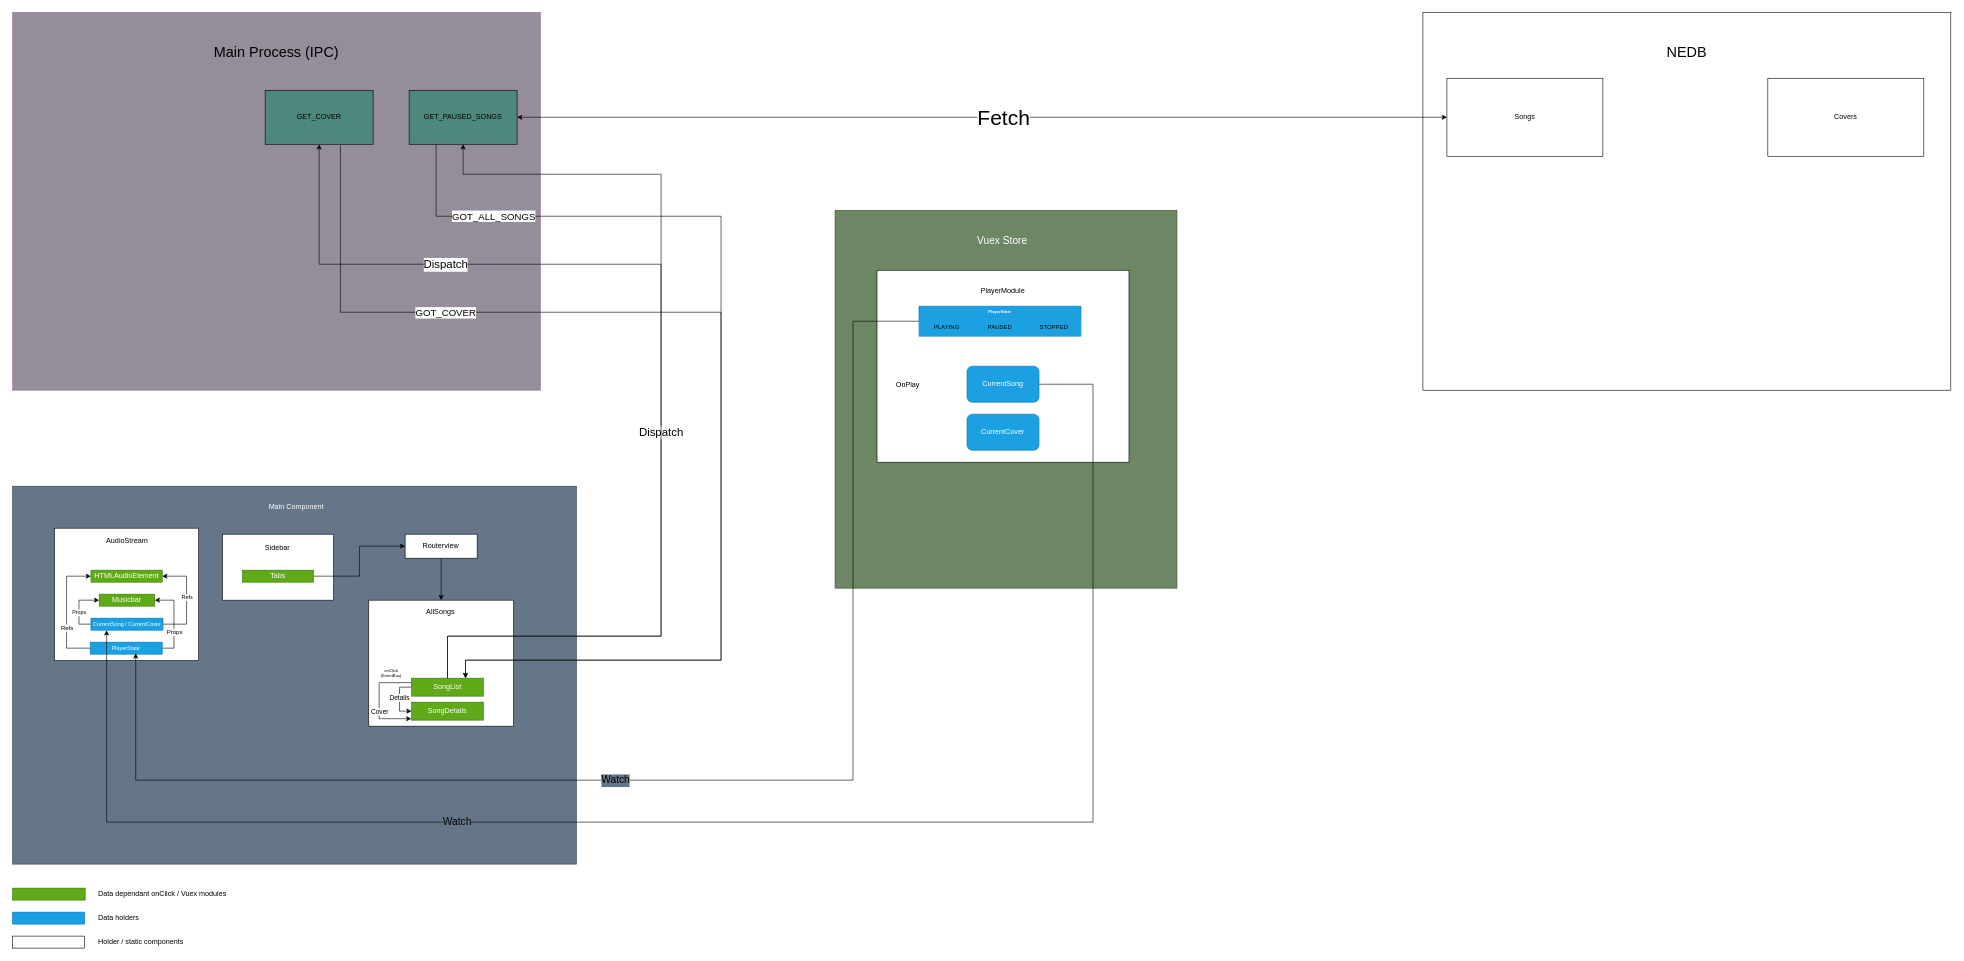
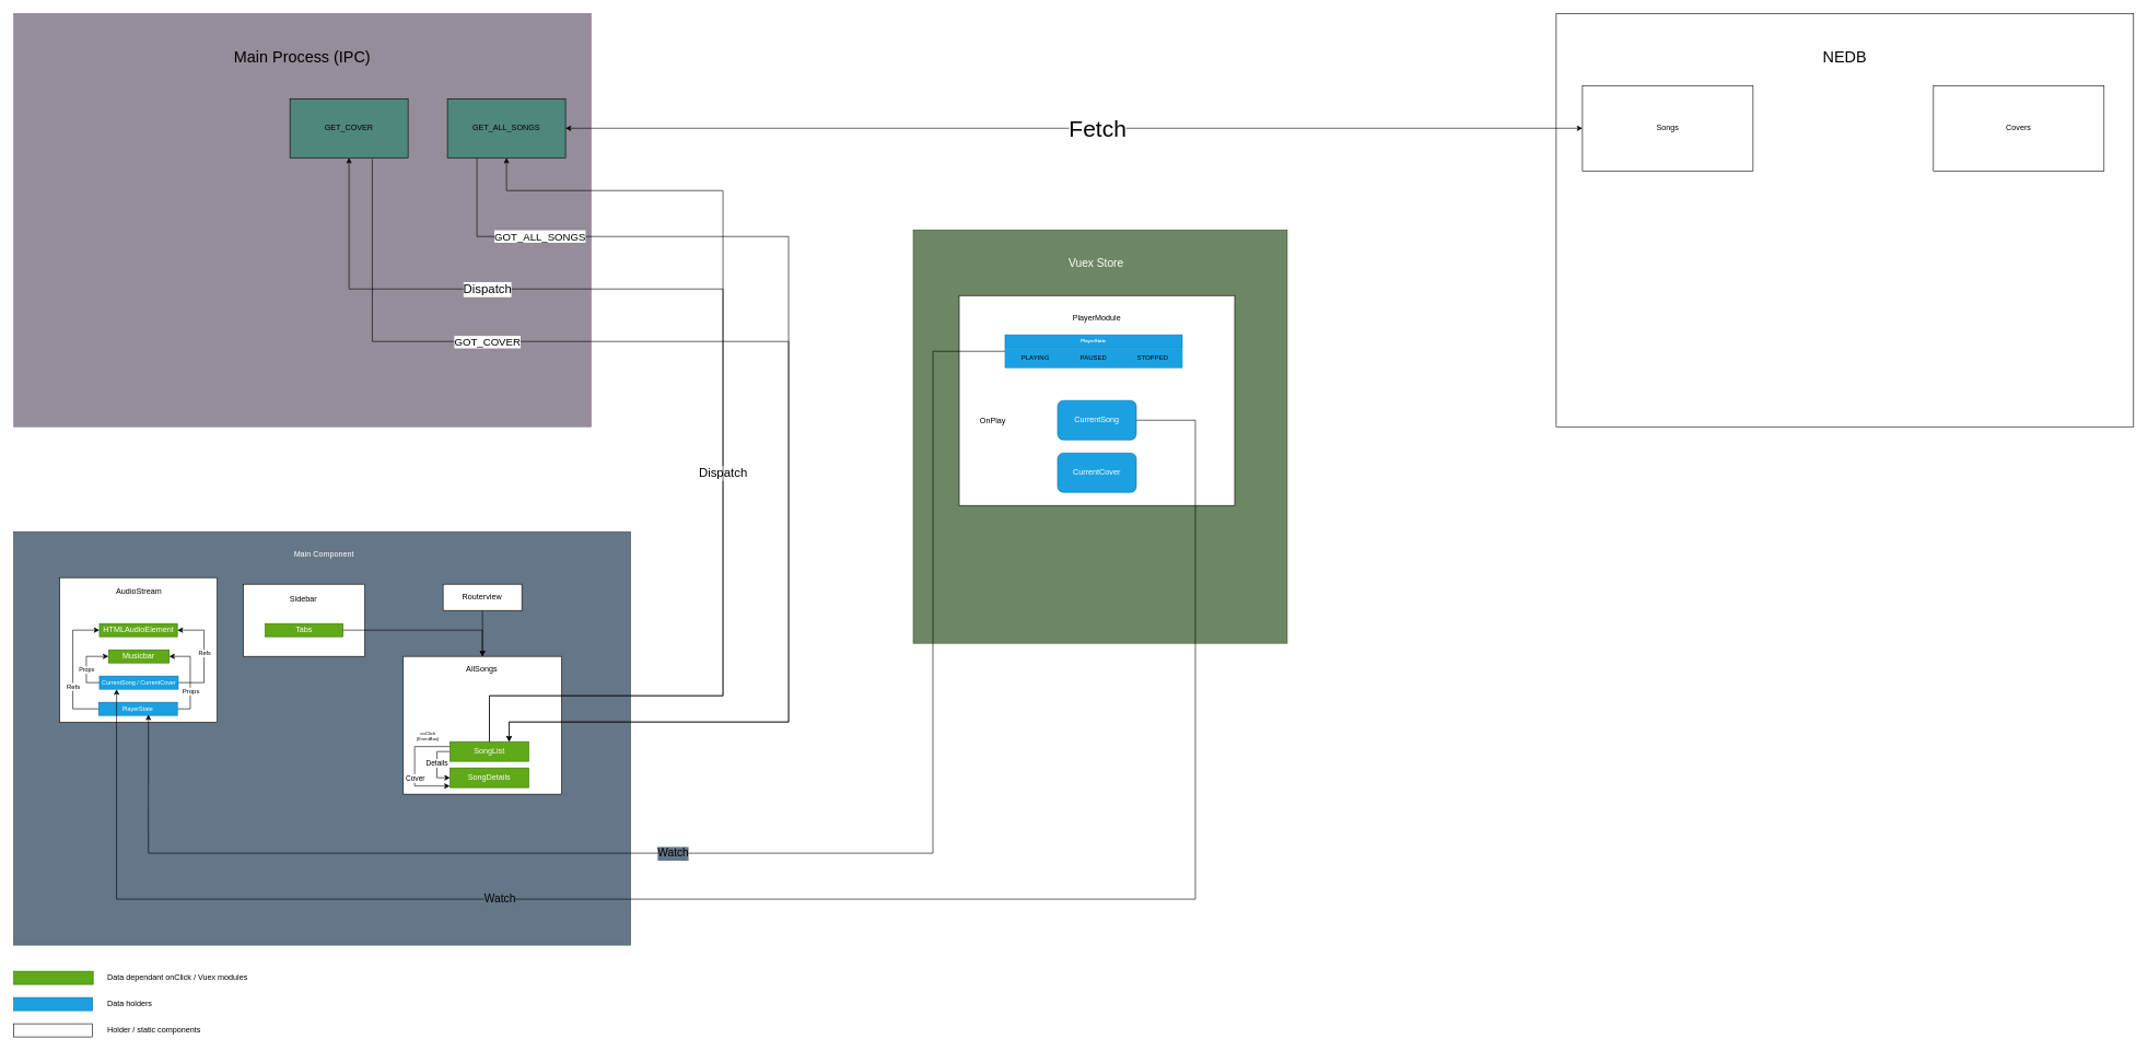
- <mxCell id="55" value="GET_PAUSED_SONGS" style="rounded=0;whiteSpace=wrap;html=1;fillColor=#4E877C;" vertex="1" parent="1"><mxGeometry x="681" y="150" width="180" height="90" as="geometry" /></mxCell>
+ <mxCell id="55" value="GET_ALL_SONGS" style="rounded=0;whiteSpace=wrap;html=1;fillColor=#4E877C;" vertex="1" parent="1"><mxGeometry x="681" y="150" width="180" height="90" as="geometry" /></mxCell>
- <mxCell id="7" style="edgeStyle=orthogonalEdgeStyle;rounded=0;orthogonalLoop=1;jettySize=auto;html=1;entryX=0;entryY=0.5;entryDx=0;entryDy=0;fontSize=9;" parent="2" source="8" target="10" edge="1"><mxGeometry relative="1" as="geometry" /></mxCell>
+ <mxCell id="7" style="edgeStyle=orthogonalEdgeStyle;rounded=0;orthogonalLoop=1;jettySize=auto;html=1;fontSize=9;" parent="2" source="8" target="11" edge="1"><mxGeometry relative="1" as="geometry" /></mxCell>
